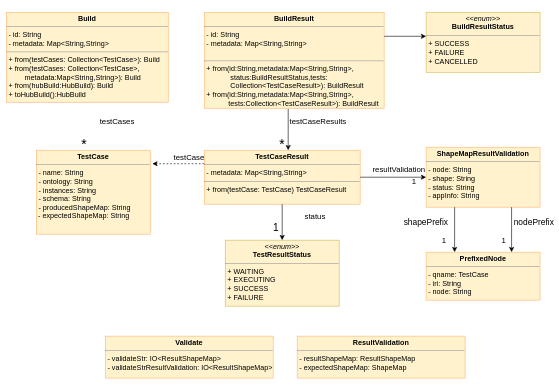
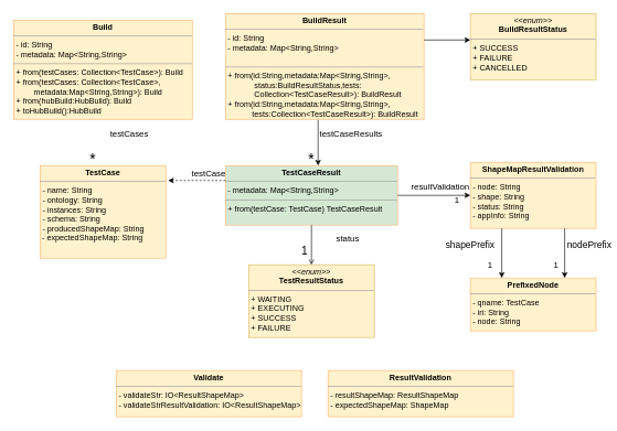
- <mxCell id="2" value="&lt;p style=&quot;margin: 0px ; margin-top: 4px ; text-align: center&quot;&gt;&lt;b&gt;Build&lt;/b&gt;&lt;br&gt;&lt;/p&gt;&lt;hr size=&quot;1&quot;&gt;&lt;p style=&quot;margin: 0px ; margin-left: 4px&quot;&gt;- id: String&lt;/p&gt;&lt;p style=&quot;margin: 0px ; margin-left: 4px&quot;&gt;- metadata: Map&amp;lt;String,String&amp;gt;&lt;/p&gt;&lt;hr size=&quot;1&quot;&gt;&lt;p style=&quot;margin: 0px ; margin-left: 4px&quot;&gt;+ from(testCases: Collection&amp;lt;TestCase&amp;gt;): Build&lt;/p&gt;&lt;p style=&quot;margin: 0px ; margin-left: 4px&quot;&gt;+ from(testCases: Collection&amp;lt;TestCase&amp;gt;,&lt;/p&gt;&lt;p style=&quot;margin: 0px ; margin-left: 4px&quot;&gt;&amp;nbsp; &amp;nbsp; &amp;nbsp; &amp;nbsp; metadata:Map&amp;lt;String,String&amp;gt;): Build&lt;/p&gt;&lt;p style=&quot;margin: 0px ; margin-left: 4px&quot;&gt;+ from(hubBuild:HubBuild): Build&lt;/p&gt;&lt;p style=&quot;margin: 0px ; margin-left: 4px&quot;&gt;+ toHubBuild():HubBuild&lt;br&gt;&lt;/p&gt;" style="verticalAlign=top;align=left;overflow=fill;fontSize=12;fontFamily=Helvetica;html=1;fillColor=#fff2cc;strokeColor=#FFB570;" vertex="1" parent="1"><mxGeometry x="10" y="20" width="270" height="150" as="geometry" /></mxCell>
+ <mxCell id="2" value="&lt;p style=&quot;margin: 0px ; margin-top: 4px ; text-align: center&quot;&gt;&lt;b&gt;Build&lt;/b&gt;&lt;br&gt;&lt;/p&gt;&lt;hr size=&quot;1&quot;&gt;&lt;p style=&quot;margin: 0px ; margin-left: 4px&quot;&gt;- id: String&lt;/p&gt;&lt;p style=&quot;margin: 0px ; margin-left: 4px&quot;&gt;- metadata: Map&amp;lt;String,String&amp;gt;&lt;/p&gt;&lt;hr size=&quot;1&quot;&gt;&lt;p style=&quot;margin: 0px ; margin-left: 4px&quot;&gt;+ from(testCases: Collection&amp;lt;TestCase&amp;gt;): Build&lt;/p&gt;&lt;p style=&quot;margin: 0px ; margin-left: 4px&quot;&gt;+ from(testCases: Collection&amp;lt;TestCase&amp;gt;,&lt;/p&gt;&lt;p style=&quot;margin: 0px ; margin-left: 4px&quot;&gt;&amp;nbsp; &amp;nbsp; &amp;nbsp; &amp;nbsp; metadata:Map&amp;lt;String,String&amp;gt;): Build&lt;/p&gt;&lt;p style=&quot;margin: 0px ; margin-left: 4px&quot;&gt;+ from(hubBuild:HubBuild): Build&lt;/p&gt;&lt;p style=&quot;margin: 0px ; margin-left: 4px&quot;&gt;+ toHubBuild():HubBuild&lt;br&gt;&lt;/p&gt;" style="verticalAlign=top;align=left;overflow=fill;fontSize=12;fontFamily=Helvetica;html=1;fillColor=#fff2cc;strokeColor=#FFB570;" vertex="1" parent="1"><mxGeometry x="20" y="30" width="270" height="150" as="geometry" /></mxCell>
- <mxCell id="7" value="&lt;p style=&quot;margin: 0px ; margin-top: 4px ; text-align: center&quot;&gt;&lt;b&gt;TestCaseResult&lt;/b&gt;&lt;br&gt;&lt;/p&gt;&lt;hr size=&quot;1&quot;&gt;&lt;p style=&quot;margin: 0px ; margin-left: 4px&quot;&gt;&lt;span&gt;- metadata: Map&amp;lt;String,String&amp;gt;&lt;/span&gt;&lt;br&gt;&lt;/p&gt;&lt;hr size=&quot;1&quot;&gt;&lt;p style=&quot;margin: 0px ; margin-left: 4px&quot;&gt;+ from(testCase: TestCase) TestCaseResult&lt;/p&gt;" style="verticalAlign=top;align=left;overflow=fill;fontSize=12;fontFamily=Helvetica;html=1;fillColor=#fff2cc;strokeColor=#FFB570;" vertex="1" parent="1"><mxGeometry x="340" y="250" width="260" height="90" as="geometry" /></mxCell>
+ <mxCell id="7" value="&lt;p style=&quot;margin: 0px ; margin-top: 4px ; text-align: center&quot;&gt;&lt;b&gt;TestCaseResult&lt;/b&gt;&lt;br&gt;&lt;/p&gt;&lt;hr size=&quot;1&quot;&gt;&lt;p style=&quot;margin: 0px ; margin-left: 4px&quot;&gt;&lt;span&gt;- metadata: Map&amp;lt;String,String&amp;gt;&lt;/span&gt;&lt;br&gt;&lt;/p&gt;&lt;hr size=&quot;1&quot;&gt;&lt;p style=&quot;margin: 0px ; margin-left: 4px&quot;&gt;+ from(testCase: TestCase) TestCaseResult&lt;/p&gt;" style="verticalAlign=top;align=left;overflow=fill;fontSize=12;fontFamily=Helvetica;html=1;fillColor=#d5e8d4;strokeColor=#FFB570;" vertex="1" parent="1"><mxGeometry x="340" y="250" width="260" height="90" as="geometry" /></mxCell>
- <mxCell id="11" value="" style="endArrow=classic;html=1;fontSize=19;entryX=0.5;entryY=0;entryDx=0;entryDy=0;exitX=0.5;exitY=1;exitDx=0;exitDy=0;" edge="1" parent="1" source="7" target="10"><mxGeometry width="50" height="50" relative="1" as="geometry"><mxPoint x="540" y="640" as="sourcePoint" /><mxPoint x="590" y="590" as="targetPoint" /></mxGeometry></mxCell>
+ <mxCell id="11" value="" style="endArrow=open;html=1;fontSize=19;entryX=0.5;entryY=0;entryDx=0;entryDy=0;exitX=0.5;exitY=1;exitDx=0;exitDy=0;" edge="1" parent="1" source="7" target="10"><mxGeometry width="50" height="50" relative="1" as="geometry"><mxPoint x="540" y="640" as="sourcePoint" /><mxPoint x="590" y="590" as="targetPoint" /></mxGeometry></mxCell>
